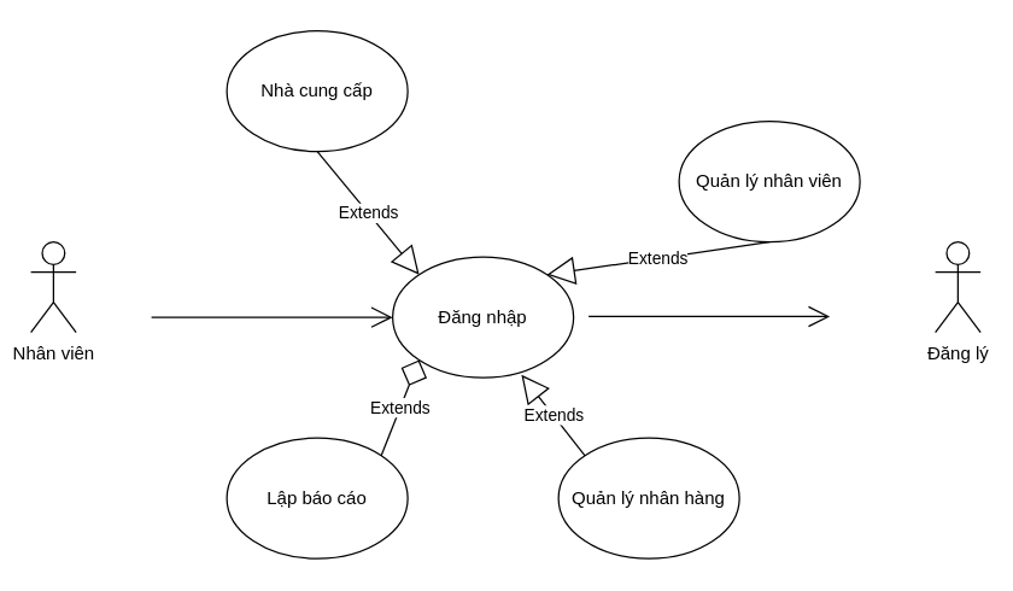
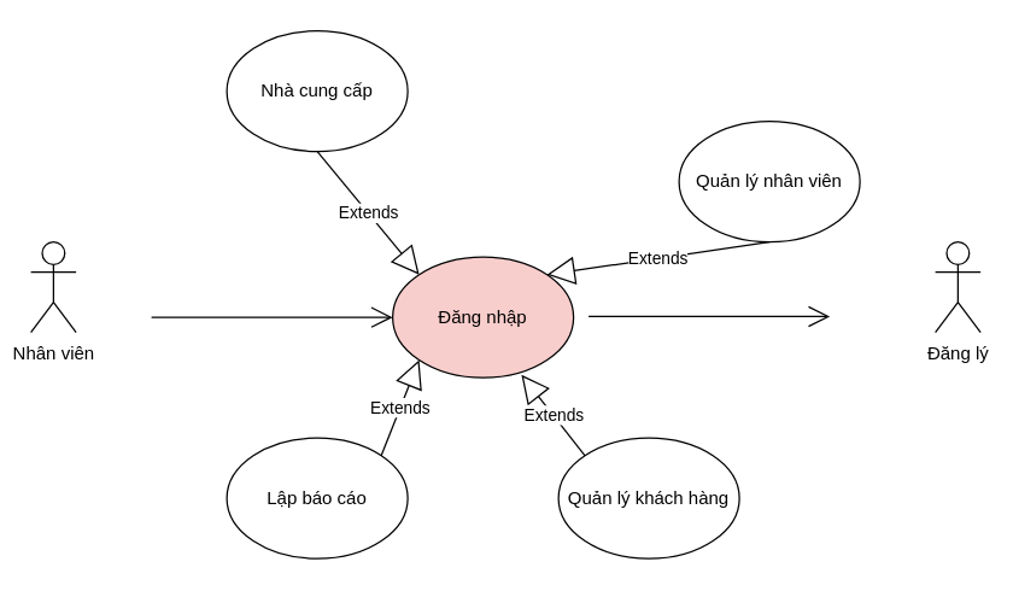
- <mxCell id="8" value="Đăng nhập" style="ellipse;whiteSpace=wrap;html=1;" parent="1" vertex="1"><mxGeometry x="260" y="170" width="120" height="80" as="geometry" /></mxCell>
+ <mxCell id="8" value="Đăng nhập" style="ellipse;whiteSpace=wrap;html=1;fillColor=#f8cecc;" parent="1" vertex="1"><mxGeometry x="260" y="170" width="120" height="80" as="geometry" /></mxCell>
- <mxCell id="13" value="Extends" style="endArrow=diamond;endSize=16;endFill=0;html=1;rounded=0;entryX=0;entryY=1;entryDx=0;entryDy=0;exitX=1;exitY=0;exitDx=0;exitDy=0;" parent="1" source="6" target="8" edge="1"><mxGeometry width="160" relative="1" as="geometry"><mxPoint x="318" y="280" as="sourcePoint" /><mxPoint x="270" y="352" as="targetPoint" /></mxGeometry></mxCell>
+ <mxCell id="13" value="Extends" style="endArrow=block;endSize=16;endFill=0;html=1;rounded=0;entryX=0;entryY=1;entryDx=0;entryDy=0;exitX=1;exitY=0;exitDx=0;exitDy=0;" parent="1" source="6" target="8" edge="1"><mxGeometry width="160" relative="1" as="geometry"><mxPoint x="318" y="280" as="sourcePoint" /><mxPoint x="270" y="352" as="targetPoint" /></mxGeometry></mxCell>
- <mxCell id="7" value="Quản lý nhân hàng" style="ellipse;whiteSpace=wrap;html=1;" parent="1" vertex="1"><mxGeometry x="370" y="290" width="120" height="80" as="geometry" /></mxCell>
+ <mxCell id="7" value="Quản lý khách hàng" style="ellipse;whiteSpace=wrap;html=1;" parent="1" vertex="1"><mxGeometry x="370" y="290" width="120" height="80" as="geometry" /></mxCell>
